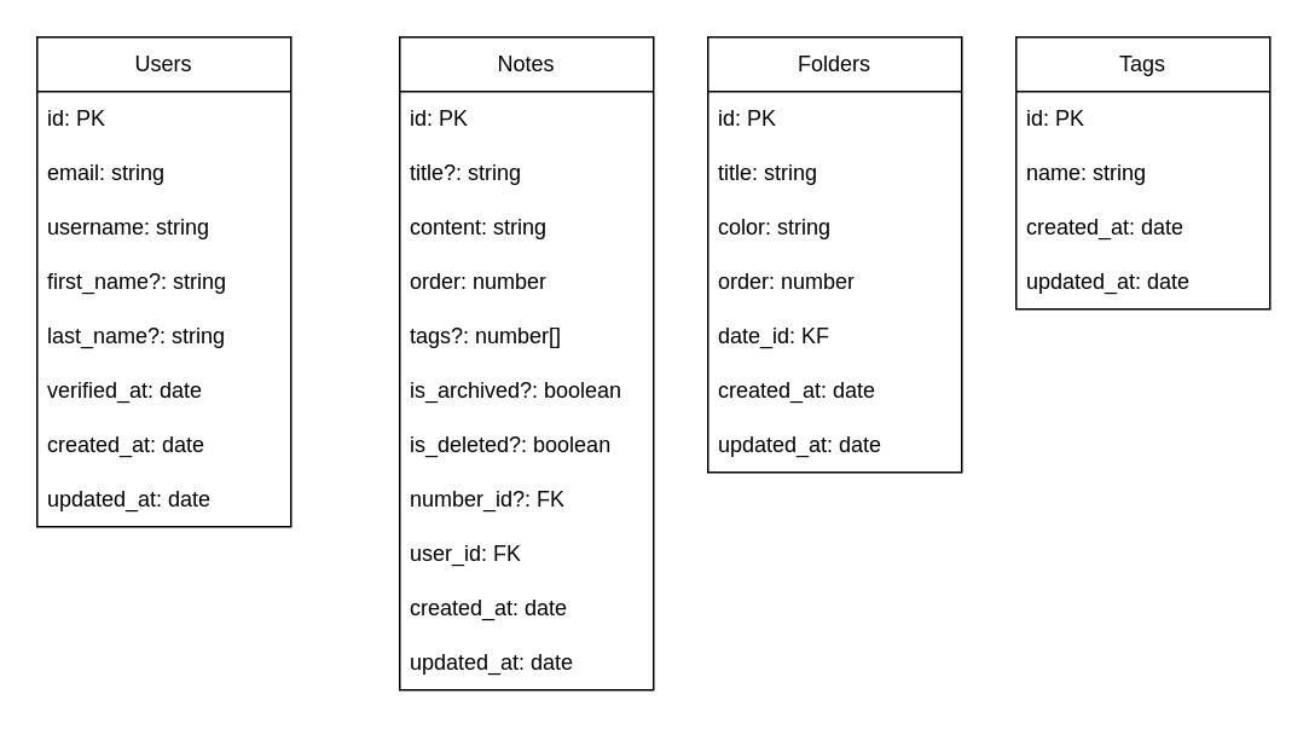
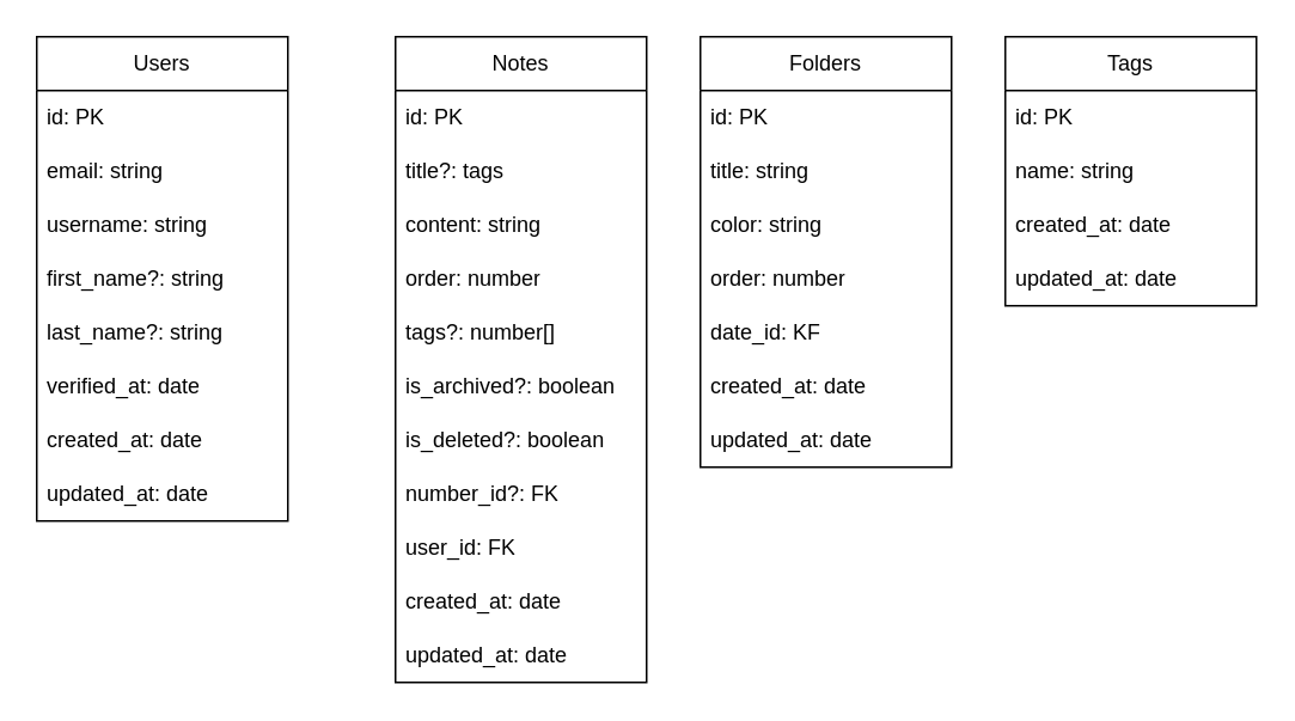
- <mxCell id="13" value="title?: string" style="text;strokeColor=none;fillColor=none;align=left;verticalAlign=middle;spacingLeft=4;spacingRight=4;overflow=hidden;points=[[0,0.5],[1,0.5]];portConstraint=eastwest;rotatable=0;whiteSpace=wrap;html=1;" vertex="1" parent="11"><mxGeometry y="60" width="140" height="30" as="geometry" /></mxCell>
+ <mxCell id="13" value="title?: tags" style="text;strokeColor=none;fillColor=none;align=left;verticalAlign=middle;spacingLeft=4;spacingRight=4;overflow=hidden;points=[[0,0.5],[1,0.5]];portConstraint=eastwest;rotatable=0;whiteSpace=wrap;html=1;" vertex="1" parent="11"><mxGeometry y="60" width="140" height="30" as="geometry" /></mxCell>
